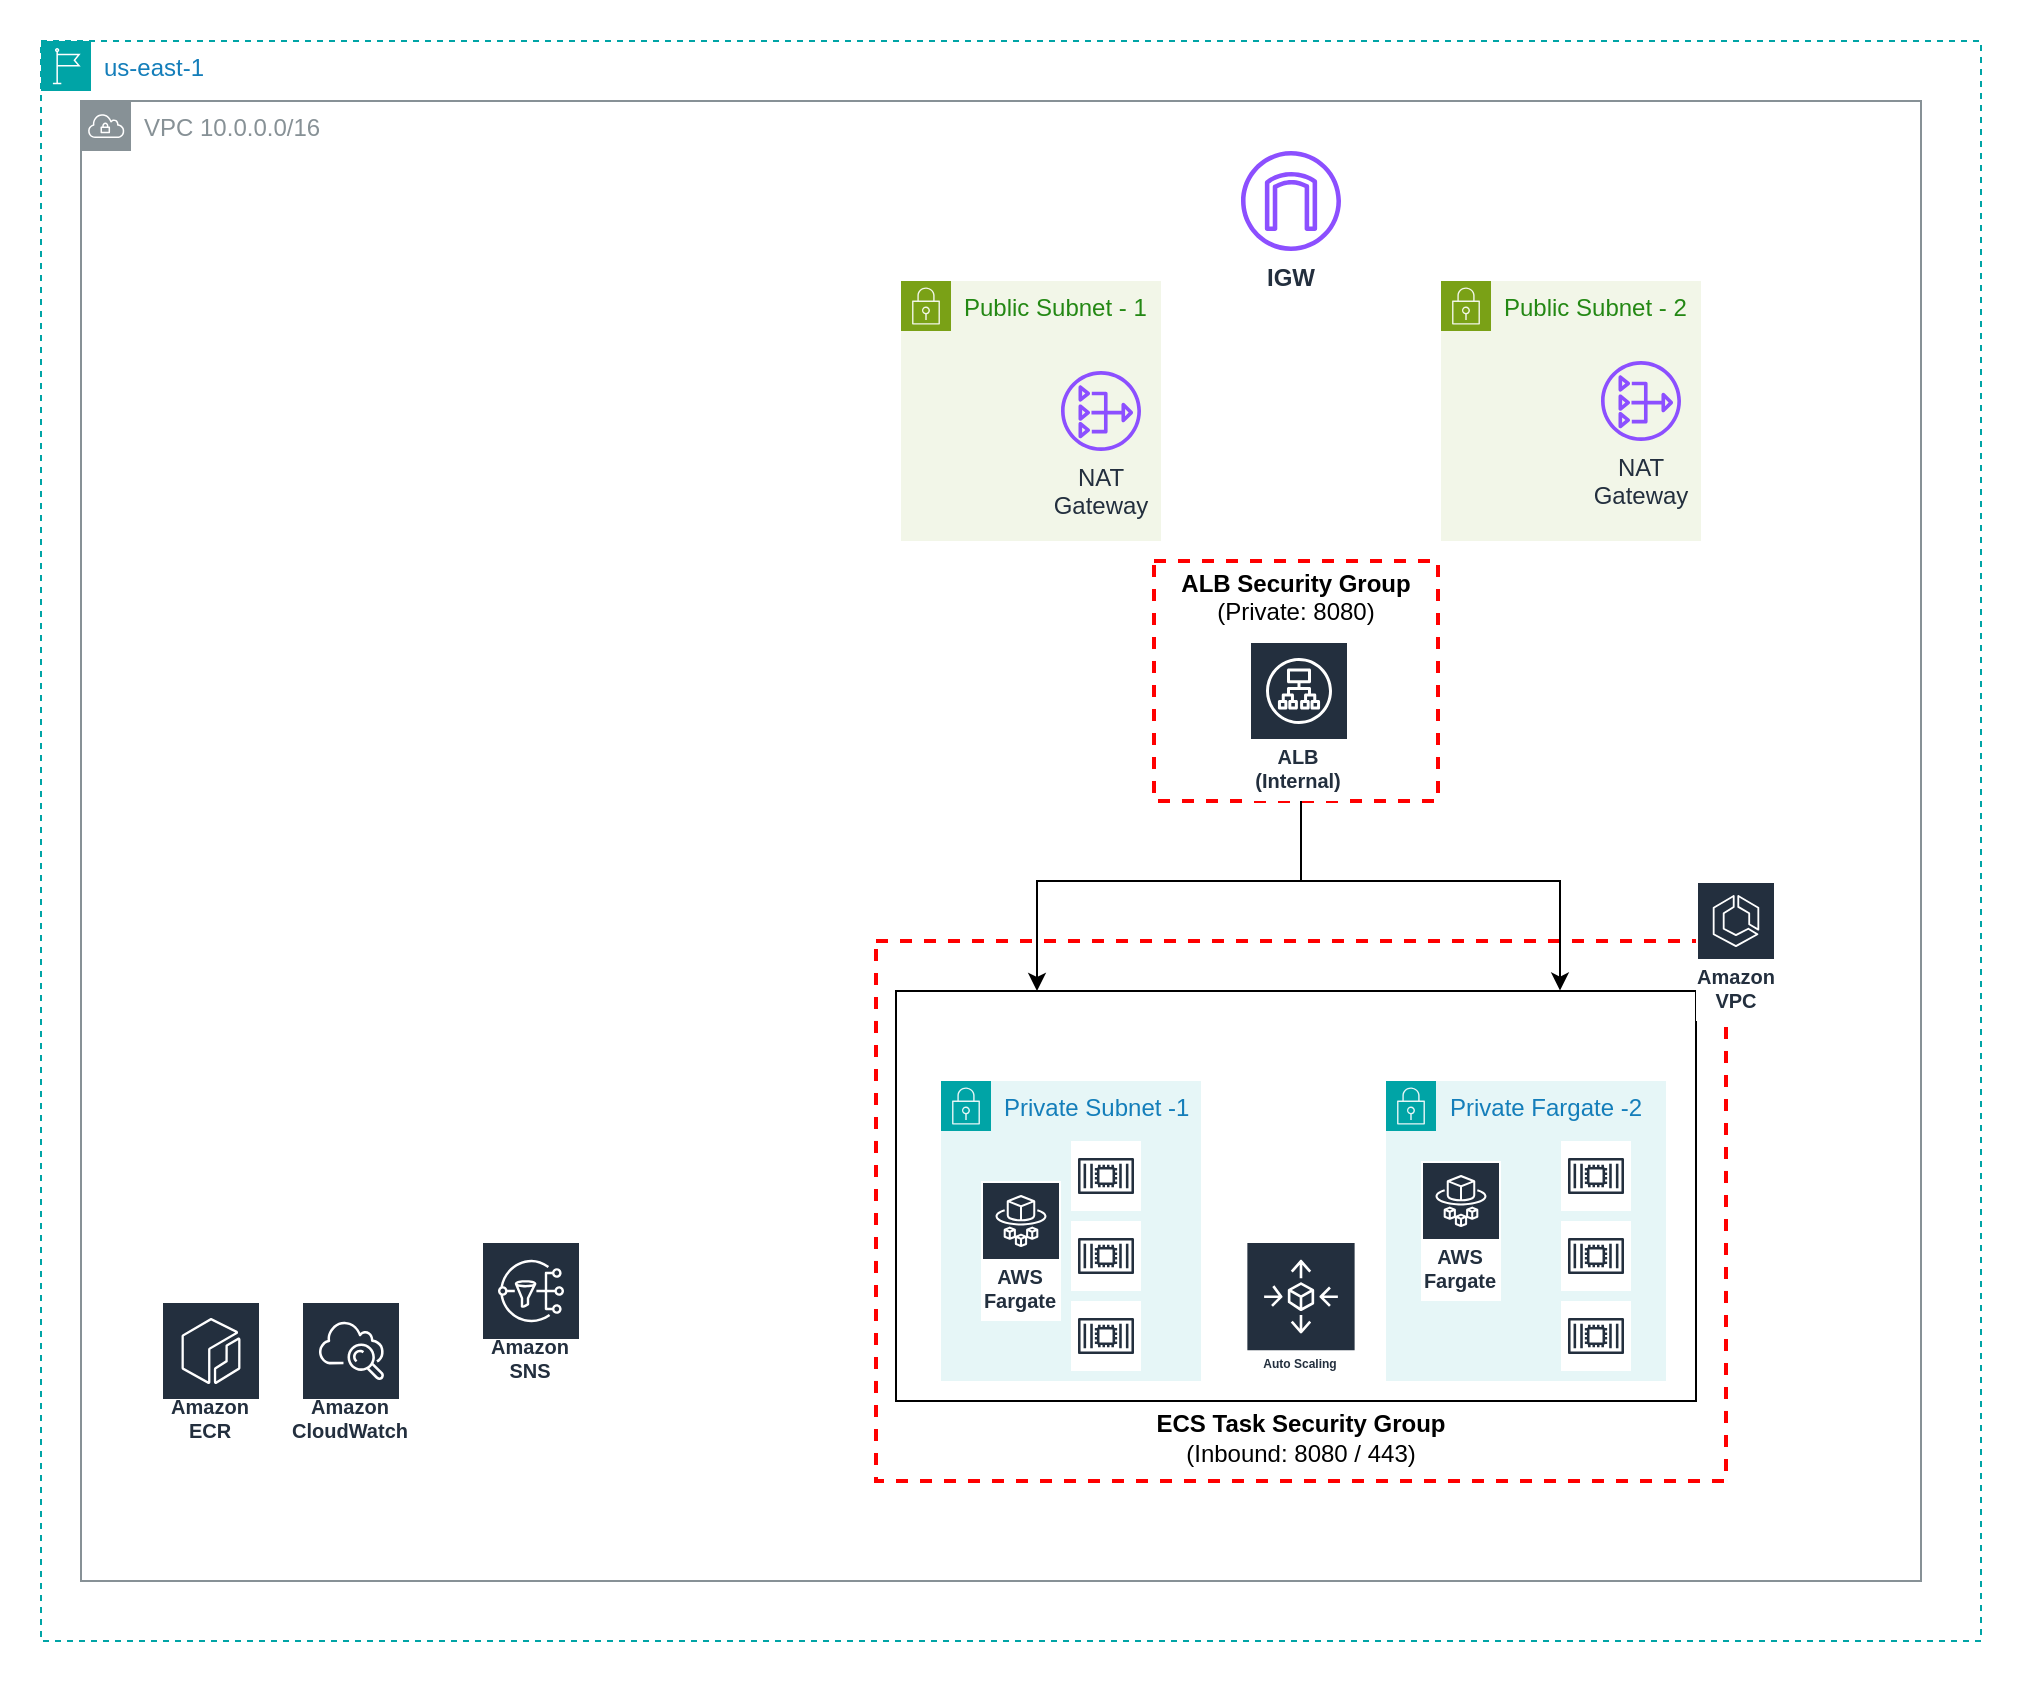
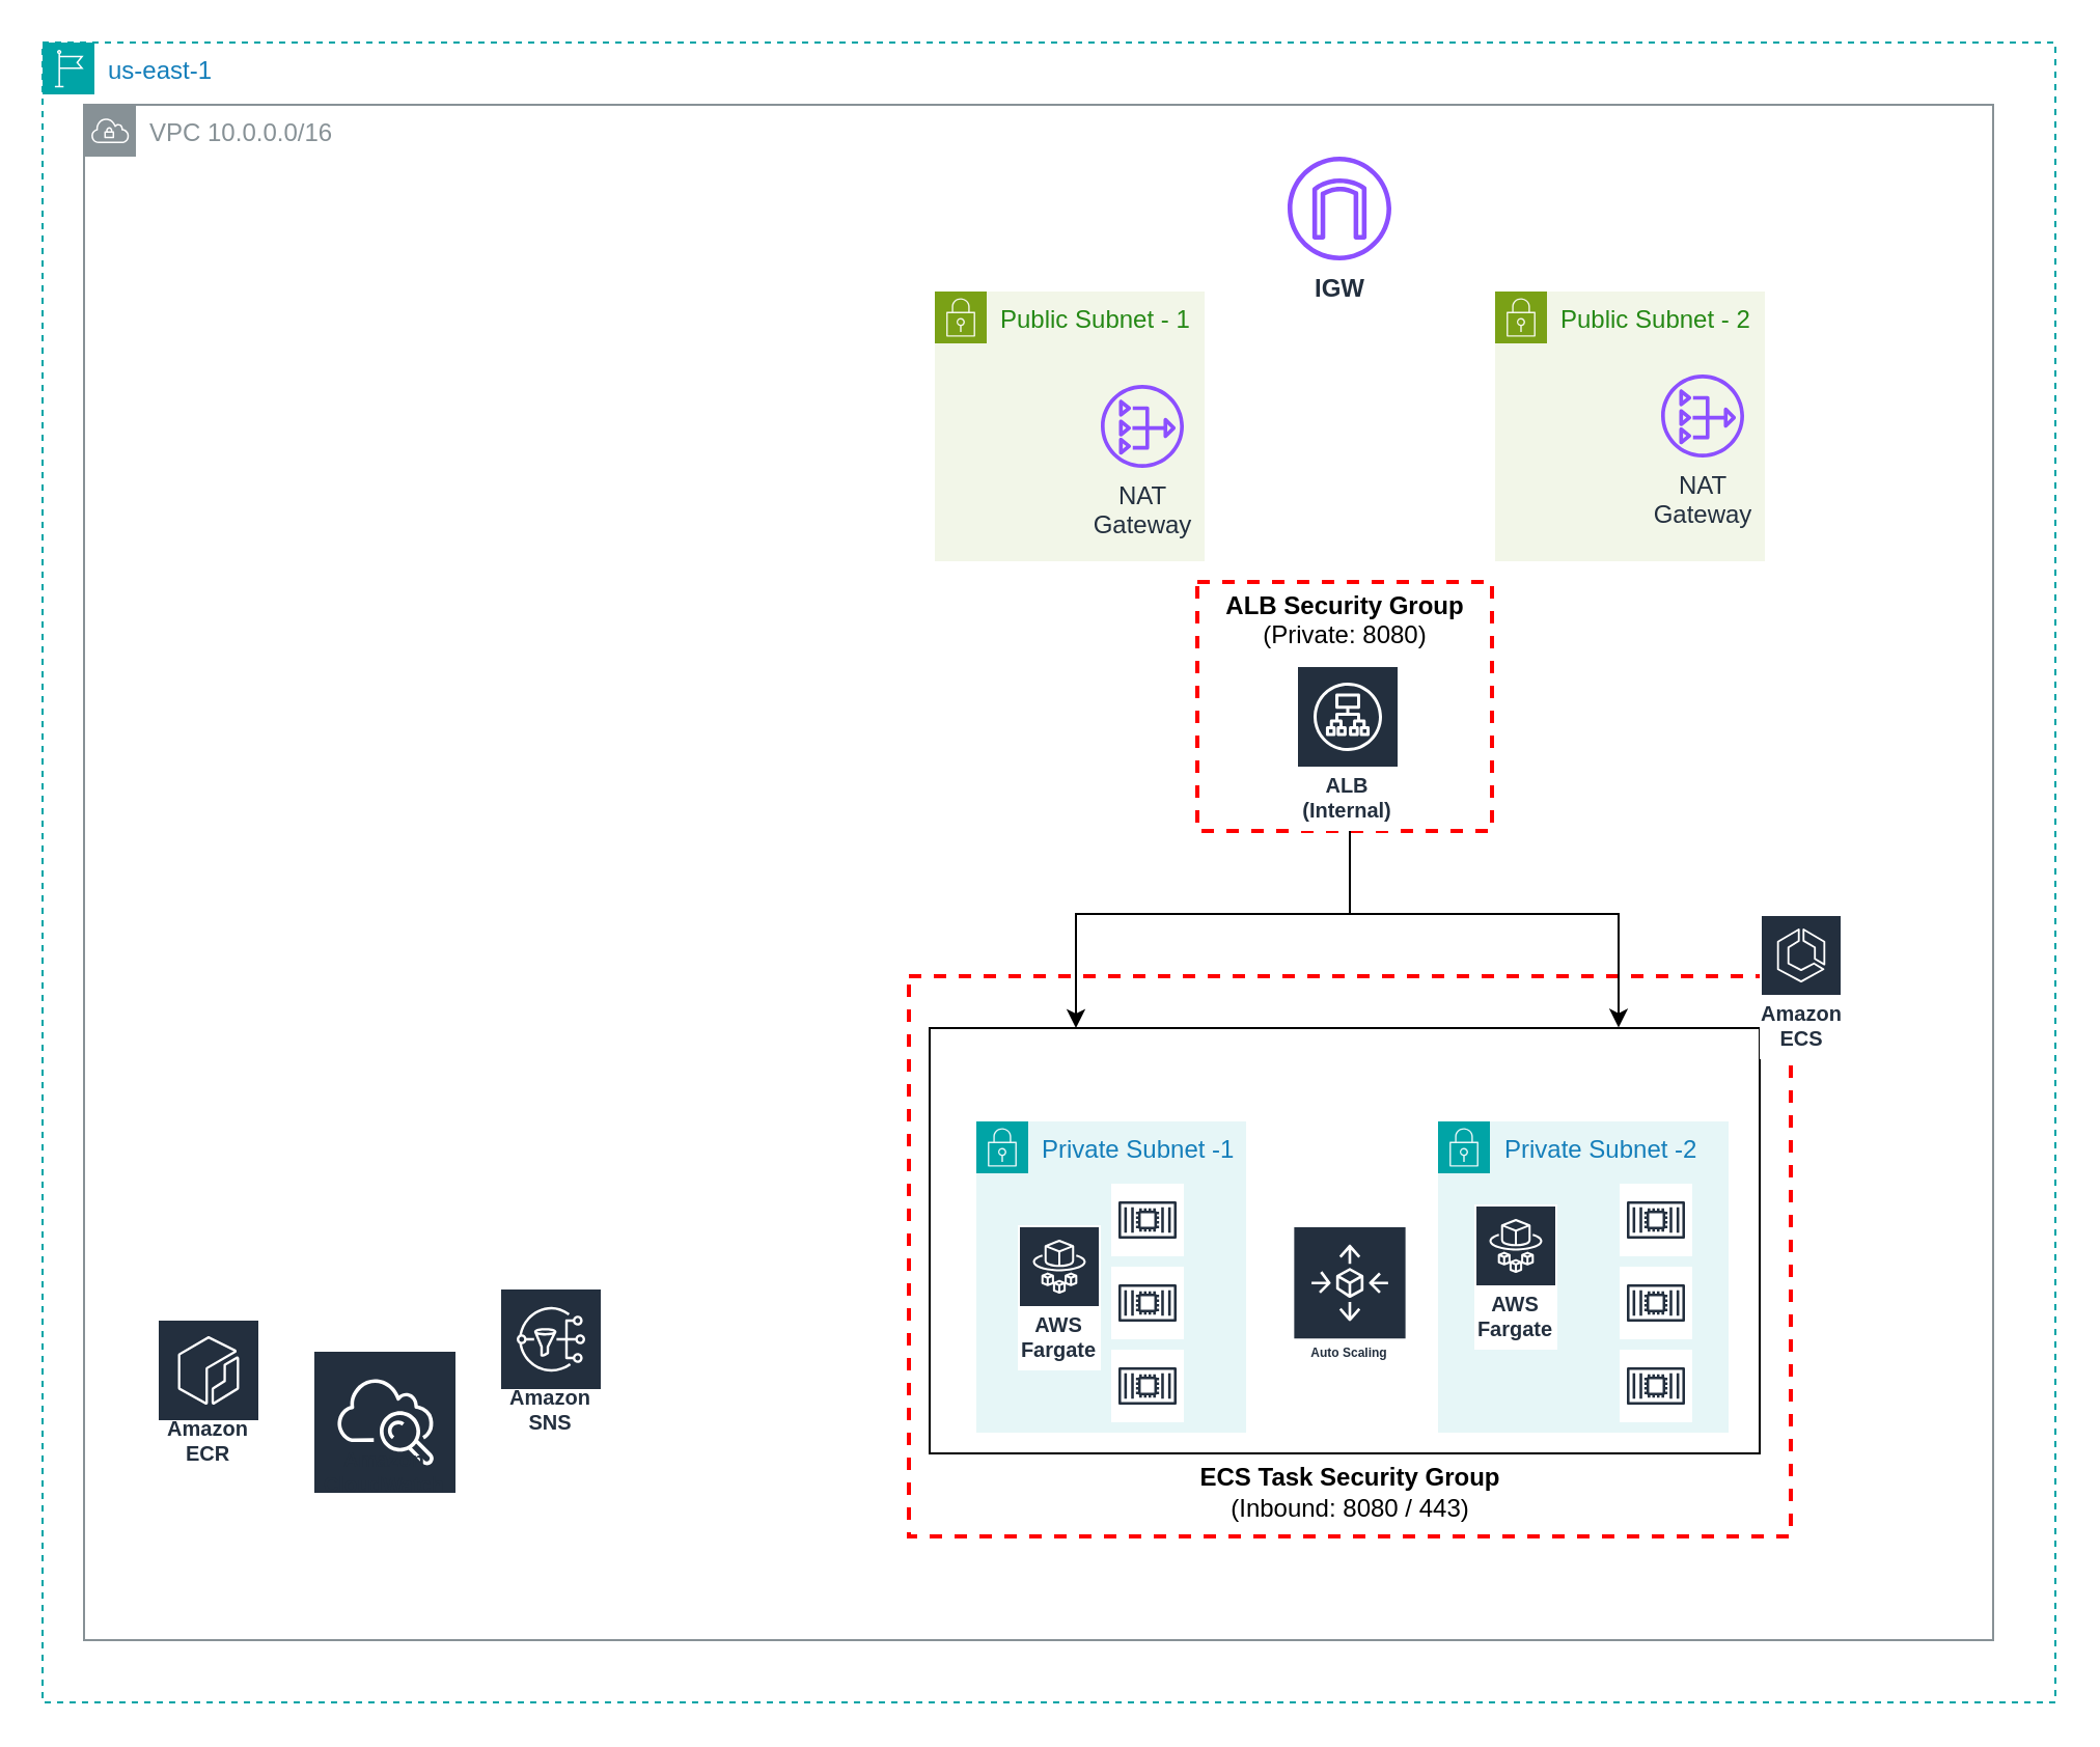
- <mxCell id="24" value="Amazon VPC" style="sketch=0;outlineConnect=0;fontColor=#232F3E;gradientColor=none;strokeColor=#ffffff;fillColor=#232F3E;dashed=0;verticalLabelPosition=middle;verticalAlign=bottom;align=center;html=1;whiteSpace=wrap;fontSize=10;fontStyle=1;spacing=3;shape=mxgraph.aws4.productIcon;prIcon=mxgraph.aws4.ecs;" vertex="1" parent="1"><mxGeometry x="847.5" y="440" width="40" height="70" as="geometry" /></mxCell>
+ <mxCell id="24" value="Amazon ECS" style="sketch=0;outlineConnect=0;fontColor=#232F3E;gradientColor=none;strokeColor=#ffffff;fillColor=#232F3E;dashed=0;verticalLabelPosition=middle;verticalAlign=bottom;align=center;html=1;whiteSpace=wrap;fontSize=10;fontStyle=1;spacing=3;shape=mxgraph.aws4.productIcon;prIcon=mxgraph.aws4.ecs;" vertex="1" parent="1"><mxGeometry x="847.5" y="440" width="40" height="70" as="geometry" /></mxCell>
- <mxCell id="8" value="Private Fargate -2" style="points=[[0,0],[0.25,0],[0.5,0],[0.75,0],[1,0],[1,0.25],[1,0.5],[1,0.75],[1,1],[0.75,1],[0.5,1],[0.25,1],[0,1],[0,0.75],[0,0.5],[0,0.25]];outlineConnect=0;gradientColor=none;html=1;whiteSpace=wrap;fontSize=12;fontStyle=0;container=1;pointerEvents=0;collapsible=0;recursiveResize=0;shape=mxgraph.aws4.group;grIcon=mxgraph.aws4.group_security_group;grStroke=0;strokeColor=#00A4A6;fillColor=#E6F6F7;verticalAlign=top;align=left;spacingLeft=30;fontColor=#147EBA;dashed=0;" vertex="1" parent="4"><mxGeometry x="255" y="70" width="140" height="150" as="geometry" /></mxCell>
+ <mxCell id="8" value="Private Subnet -2" style="points=[[0,0],[0.25,0],[0.5,0],[0.75,0],[1,0],[1,0.25],[1,0.5],[1,0.75],[1,1],[0.75,1],[0.5,1],[0.25,1],[0,1],[0,0.75],[0,0.5],[0,0.25]];outlineConnect=0;gradientColor=none;html=1;whiteSpace=wrap;fontSize=12;fontStyle=0;container=1;pointerEvents=0;collapsible=0;recursiveResize=0;shape=mxgraph.aws4.group;grIcon=mxgraph.aws4.group_security_group;grStroke=0;strokeColor=#00A4A6;fillColor=#E6F6F7;verticalAlign=top;align=left;spacingLeft=30;fontColor=#147EBA;dashed=0;" vertex="1" parent="4"><mxGeometry x="255" y="70" width="140" height="150" as="geometry" /></mxCell>
- <mxCell id="11" value="&lt;div&gt;&lt;span style=&quot;font-size: 6px; background-color: transparent; color: light-dark(rgb(35, 47, 62), rgb(189, 199, 212));&quot;&gt;Auto Scaling&lt;/span&gt;&lt;/div&gt;" style="sketch=0;outlineConnect=0;fontColor=#232F3E;gradientColor=none;strokeColor=#ffffff;fillColor=#232F3E;dashed=0;verticalLabelPosition=middle;verticalAlign=bottom;align=center;html=1;whiteSpace=wrap;fontSize=10;fontStyle=1;spacing=3;shape=mxgraph.aws4.productIcon;prIcon=mxgraph.aws4.autoscaling;" vertex="1" parent="4"><mxGeometry x="184.68" y="150" width="55.63" height="70" as="geometry" /></mxCell>
+ <mxCell id="11" value="&lt;div&gt;&lt;span style=&quot;font-size: 6px; background-color: transparent; color: light-dark(rgb(35, 47, 62), rgb(189, 199, 212));&quot;&gt;Auto Scaling&lt;/span&gt;&lt;/div&gt;" style="sketch=0;outlineConnect=0;fontColor=#232F3E;gradientColor=none;strokeColor=#ffffff;fillColor=#232F3E;dashed=0;verticalLabelPosition=middle;verticalAlign=bottom;align=center;html=1;whiteSpace=wrap;fontSize=10;fontStyle=1;spacing=3;shape=mxgraph.aws4.productIcon;prIcon=mxgraph.aws4.autoscaling;" vertex="1" parent="4"><mxGeometry x="184.68" y="120" width="55.63" height="70" as="geometry" /></mxCell>
- <mxCell id="27" value="Amazon ECR" style="sketch=0;outlineConnect=0;fontColor=#232F3E;gradientColor=none;strokeColor=#ffffff;fillColor=#232F3E;dashed=0;verticalLabelPosition=middle;verticalAlign=bottom;align=center;html=1;whiteSpace=wrap;fontSize=10;fontStyle=1;spacing=3;shape=mxgraph.aws4.productIcon;prIcon=mxgraph.aws4.ecr;" vertex="1" parent="1"><mxGeometry x="80" y="650" width="50" height="75" as="geometry" /></mxCell>
+ <mxCell id="27" value="Amazon ECR" style="sketch=0;outlineConnect=0;fontColor=#232F3E;gradientColor=none;strokeColor=#ffffff;fillColor=#232F3E;dashed=0;verticalLabelPosition=middle;verticalAlign=bottom;align=center;html=1;whiteSpace=wrap;fontSize=10;fontStyle=1;spacing=3;shape=mxgraph.aws4.productIcon;prIcon=mxgraph.aws4.ecr;" vertex="1" parent="1"><mxGeometry x="75" y="635" width="50" height="75" as="geometry" /></mxCell>
- <mxCell id="28" value="Amazon CloudWatch" style="sketch=0;outlineConnect=0;fontColor=#232F3E;gradientColor=none;strokeColor=#ffffff;fillColor=#232F3E;dashed=0;verticalLabelPosition=middle;verticalAlign=bottom;align=center;html=1;whiteSpace=wrap;fontSize=10;fontStyle=1;spacing=3;shape=mxgraph.aws4.productIcon;prIcon=mxgraph.aws4.cloudwatch;" vertex="1" parent="1"><mxGeometry x="150" y="650" width="50" height="75" as="geometry" /></mxCell>
+ <mxCell id="28" value="Amazon CloudWatch" style="sketch=0;outlineConnect=0;fontColor=#232F3E;gradientColor=none;strokeColor=#ffffff;fillColor=#232F3E;dashed=0;verticalLabelPosition=middle;verticalAlign=bottom;align=center;html=1;whiteSpace=wrap;fontSize=10;fontStyle=1;spacing=3;shape=mxgraph.aws4.productIcon;prIcon=mxgraph.aws4.cloudwatch;" vertex="1" parent="1"><mxGeometry x="150" y="650" width="70" height="75" as="geometry" /></mxCell>
